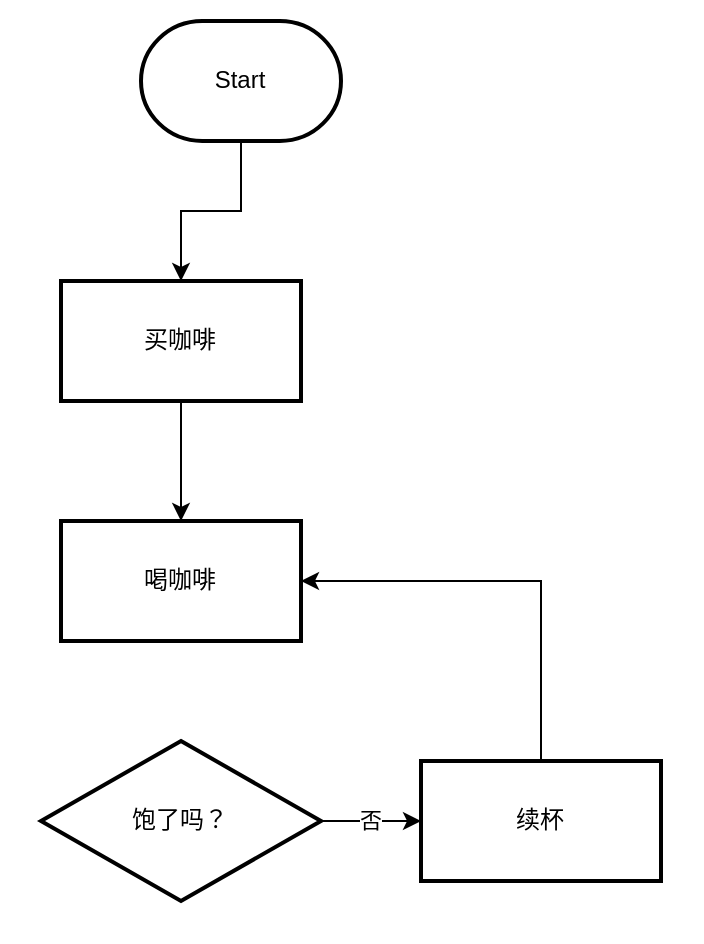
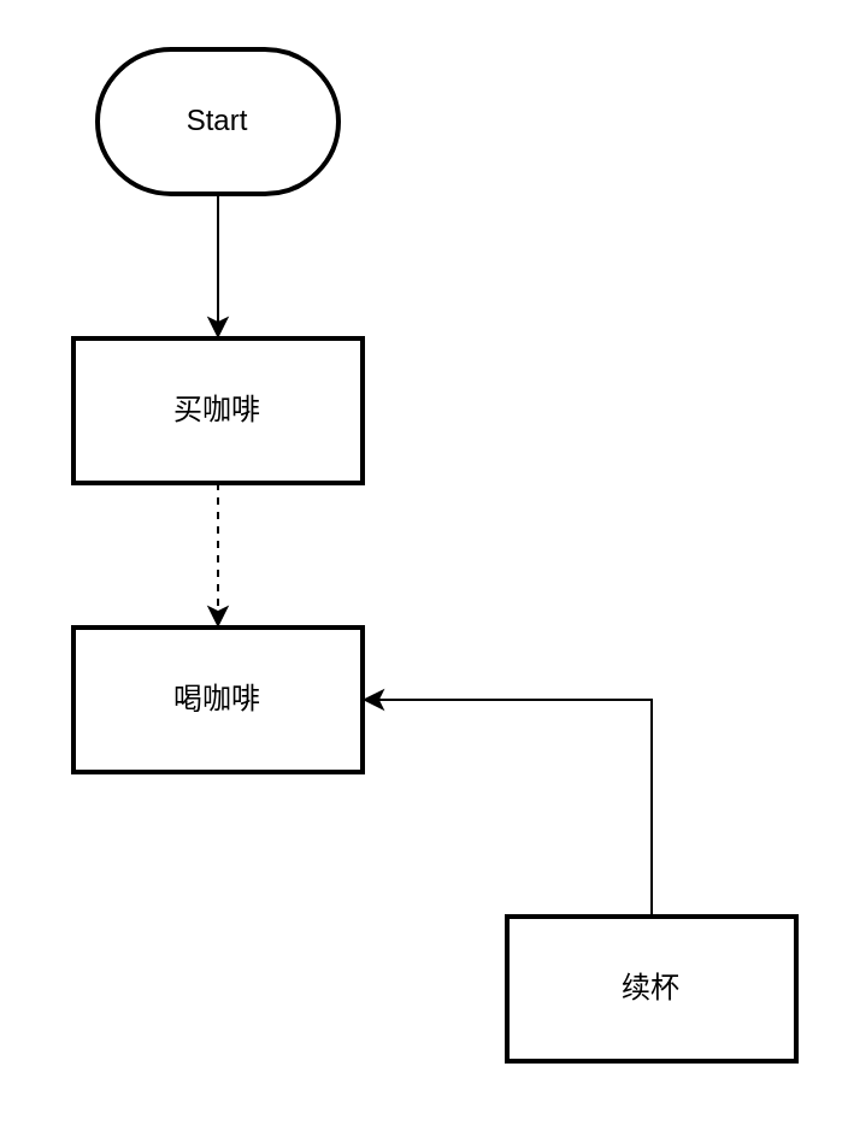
- <mxCell id="3" value="Start" style="strokeWidth=2;html=1;shape=mxgraph.flowchart.terminator;whiteSpace=wrap;" parent="1" vertex="1"><mxGeometry x="70" y="10" width="100" height="60" as="geometry" /></mxCell>
+ <mxCell id="3" value="Start" style="strokeWidth=2;html=1;shape=mxgraph.flowchart.terminator;whiteSpace=wrap;" parent="1" vertex="1"><mxGeometry x="40" y="20" width="100" height="60" as="geometry" /></mxCell>
- <mxCell id="4" value="" style="edgeStyle=orthogonalEdgeStyle;rounded=0;orthogonalLoop=1;jettySize=auto;html=1;" parent="1" source="5" target="6" edge="1"><mxGeometry relative="1" as="geometry" /></mxCell>
+ <mxCell id="4" value="" style="edgeStyle=orthogonalEdgeStyle;rounded=0;orthogonalLoop=1;jettySize=auto;html=1;dashed=1;" parent="1" source="5" target="6" edge="1"><mxGeometry relative="1" as="geometry" /></mxCell>
- <mxCell id="8" value="饱了吗？" style="rhombus;whiteSpace=wrap;html=1;strokeWidth=2;" parent="1" vertex="1"><mxGeometry x="20" y="370" width="140" height="80" as="geometry" /></mxCell>
- <mxCell id="7" value="否" style="edgeStyle=orthogonalEdgeStyle;rounded=0;orthogonalLoop=1;jettySize=auto;html=1;" parent="1" source="8" target="10" edge="1"><mxGeometry relative="1" as="geometry" /></mxCell>
